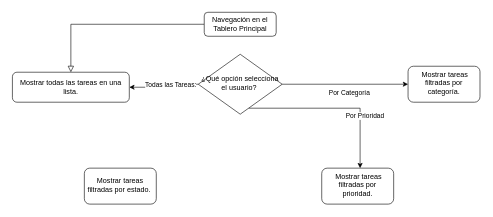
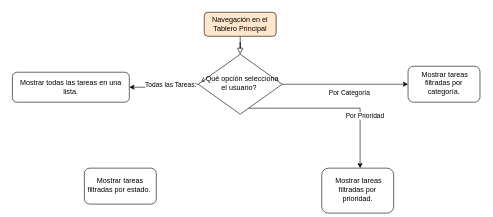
- <mxCell id="2" value="" style="rounded=0;html=1;jettySize=auto;orthogonalLoop=1;fontSize=11;endArrow=block;endFill=0;endSize=8;strokeWidth=1;shadow=0;labelBackgroundColor=none;edgeStyle=orthogonalEdgeStyle;" parent="1" source="3" target="10" edge="1"><mxGeometry relative="1" as="geometry" /></mxCell>
+ <mxCell id="2" value="" style="rounded=0;html=1;jettySize=auto;orthogonalLoop=1;fontSize=11;endArrow=block;endFill=0;endSize=8;strokeWidth=1;shadow=0;labelBackgroundColor=none;edgeStyle=orthogonalEdgeStyle;" parent="1" source="3" target="9" edge="1"><mxGeometry relative="1" as="geometry" /></mxCell>
- <mxCell id="3" value="Navegación en el Tablero Principal " style="rounded=1;whiteSpace=wrap;html=1;fontSize=12;glass=0;strokeWidth=1;shadow=0;" parent="1" vertex="1"><mxGeometry x="340" y="20" width="120" height="40" as="geometry" /></mxCell>
+ <mxCell id="3" value="Navegación en el Tablero Principal " style="rounded=1;whiteSpace=wrap;html=1;fontSize=12;glass=0;strokeWidth=1;shadow=0;fillColor=#ffe6cc;" parent="1" vertex="1"><mxGeometry x="340" y="20" width="120" height="40" as="geometry" /></mxCell>
- <mxCell id="12" value="&amp;nbsp;Mostrar tareas filtradas por prioridad." style="rounded=1;whiteSpace=wrap;html=1;shadow=0;strokeWidth=1;spacing=6;spacingTop=-4;" vertex="1" parent="1"><mxGeometry x="536" y="280" width="120" height="60" as="geometry" /></mxCell>
+ <mxCell id="12" value="&amp;nbsp;Mostrar tareas filtradas por prioridad." style="rounded=1;whiteSpace=wrap;html=1;shadow=0;strokeWidth=1;spacing=6;spacingTop=-4;" vertex="1" parent="1"><mxGeometry x="536" y="280" width="120" height="75" as="geometry" /></mxCell>
